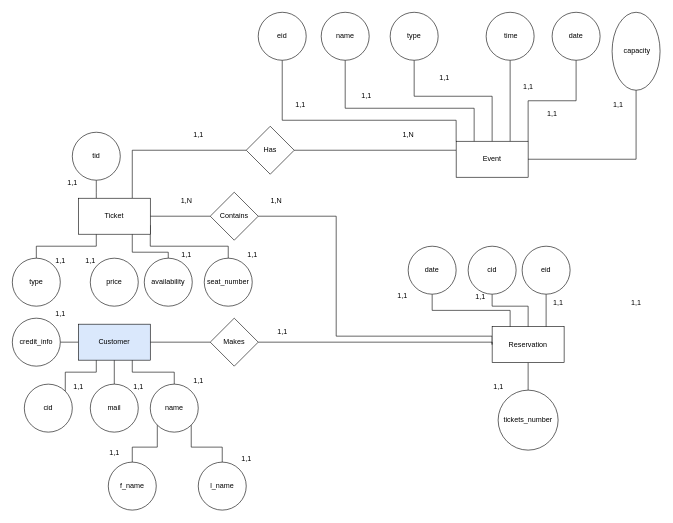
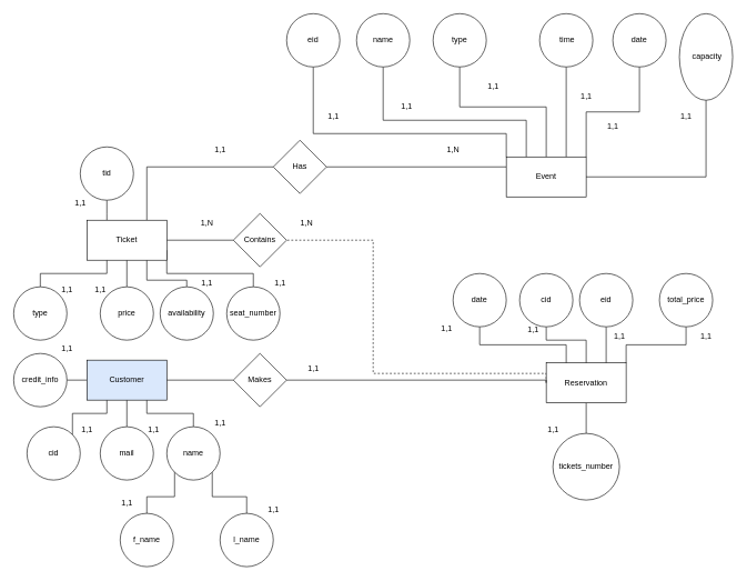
+ <mxCell id="16" style="edgeStyle=orthogonalEdgeStyle;rounded=0;orthogonalLoop=1;jettySize=auto;html=1;exitX=0.5;exitY=1;exitDx=0;exitDy=0;endArrow=none;endFill=0;" parent="1" source="20" target="51" edge="1"><mxGeometry relative="1" as="geometry" /></mxCell>
+ <mxCell id="46" value="total_price" style="ellipse;whiteSpace=wrap;html=1;aspect=fixed;" parent="1" vertex="1"><mxGeometry x="990" y="410" width="80" height="80" as="geometry" /></mxCell>
+ <mxCell id="45" style="edgeStyle=orthogonalEdgeStyle;rounded=0;orthogonalLoop=1;jettySize=auto;html=1;exitX=0.5;exitY=1;exitDx=0;exitDy=0;entryX=1;entryY=0;entryDx=0;entryDy=0;endArrow=none;endFill=0;" parent="1" source="46" target="4" edge="1"><mxGeometry relative="1" as="geometry" /></mxCell>
- <mxCell id="2" style="edgeStyle=orthogonalEdgeStyle;rounded=0;orthogonalLoop=1;jettySize=auto;html=1;exitX=0;exitY=0.5;exitDx=0;exitDy=0;entryX=1;entryY=0.5;entryDx=0;entryDy=0;endArrow=none;endFill=0;" parent="1" source="4" target="21" edge="1"><mxGeometry relative="1" as="geometry"><Array as="points"><mxPoint x="820" y="560" /><mxPoint x="560" y="560" /><mxPoint x="560" y="360" /></Array></mxGeometry></mxCell>
+ <mxCell id="2" style="edgeStyle=orthogonalEdgeStyle;rounded=0;orthogonalLoop=1;jettySize=auto;html=1;exitX=0;exitY=0.5;exitDx=0;exitDy=0;entryX=1;entryY=0.5;entryDx=0;entryDy=0;endArrow=none;endFill=0;dashed=1;" parent="1" source="4" target="21" edge="1"><mxGeometry relative="1" as="geometry"><Array as="points"><mxPoint x="820" y="560" /><mxPoint x="560" y="560" /><mxPoint x="560" y="360" /></Array></mxGeometry></mxCell>
